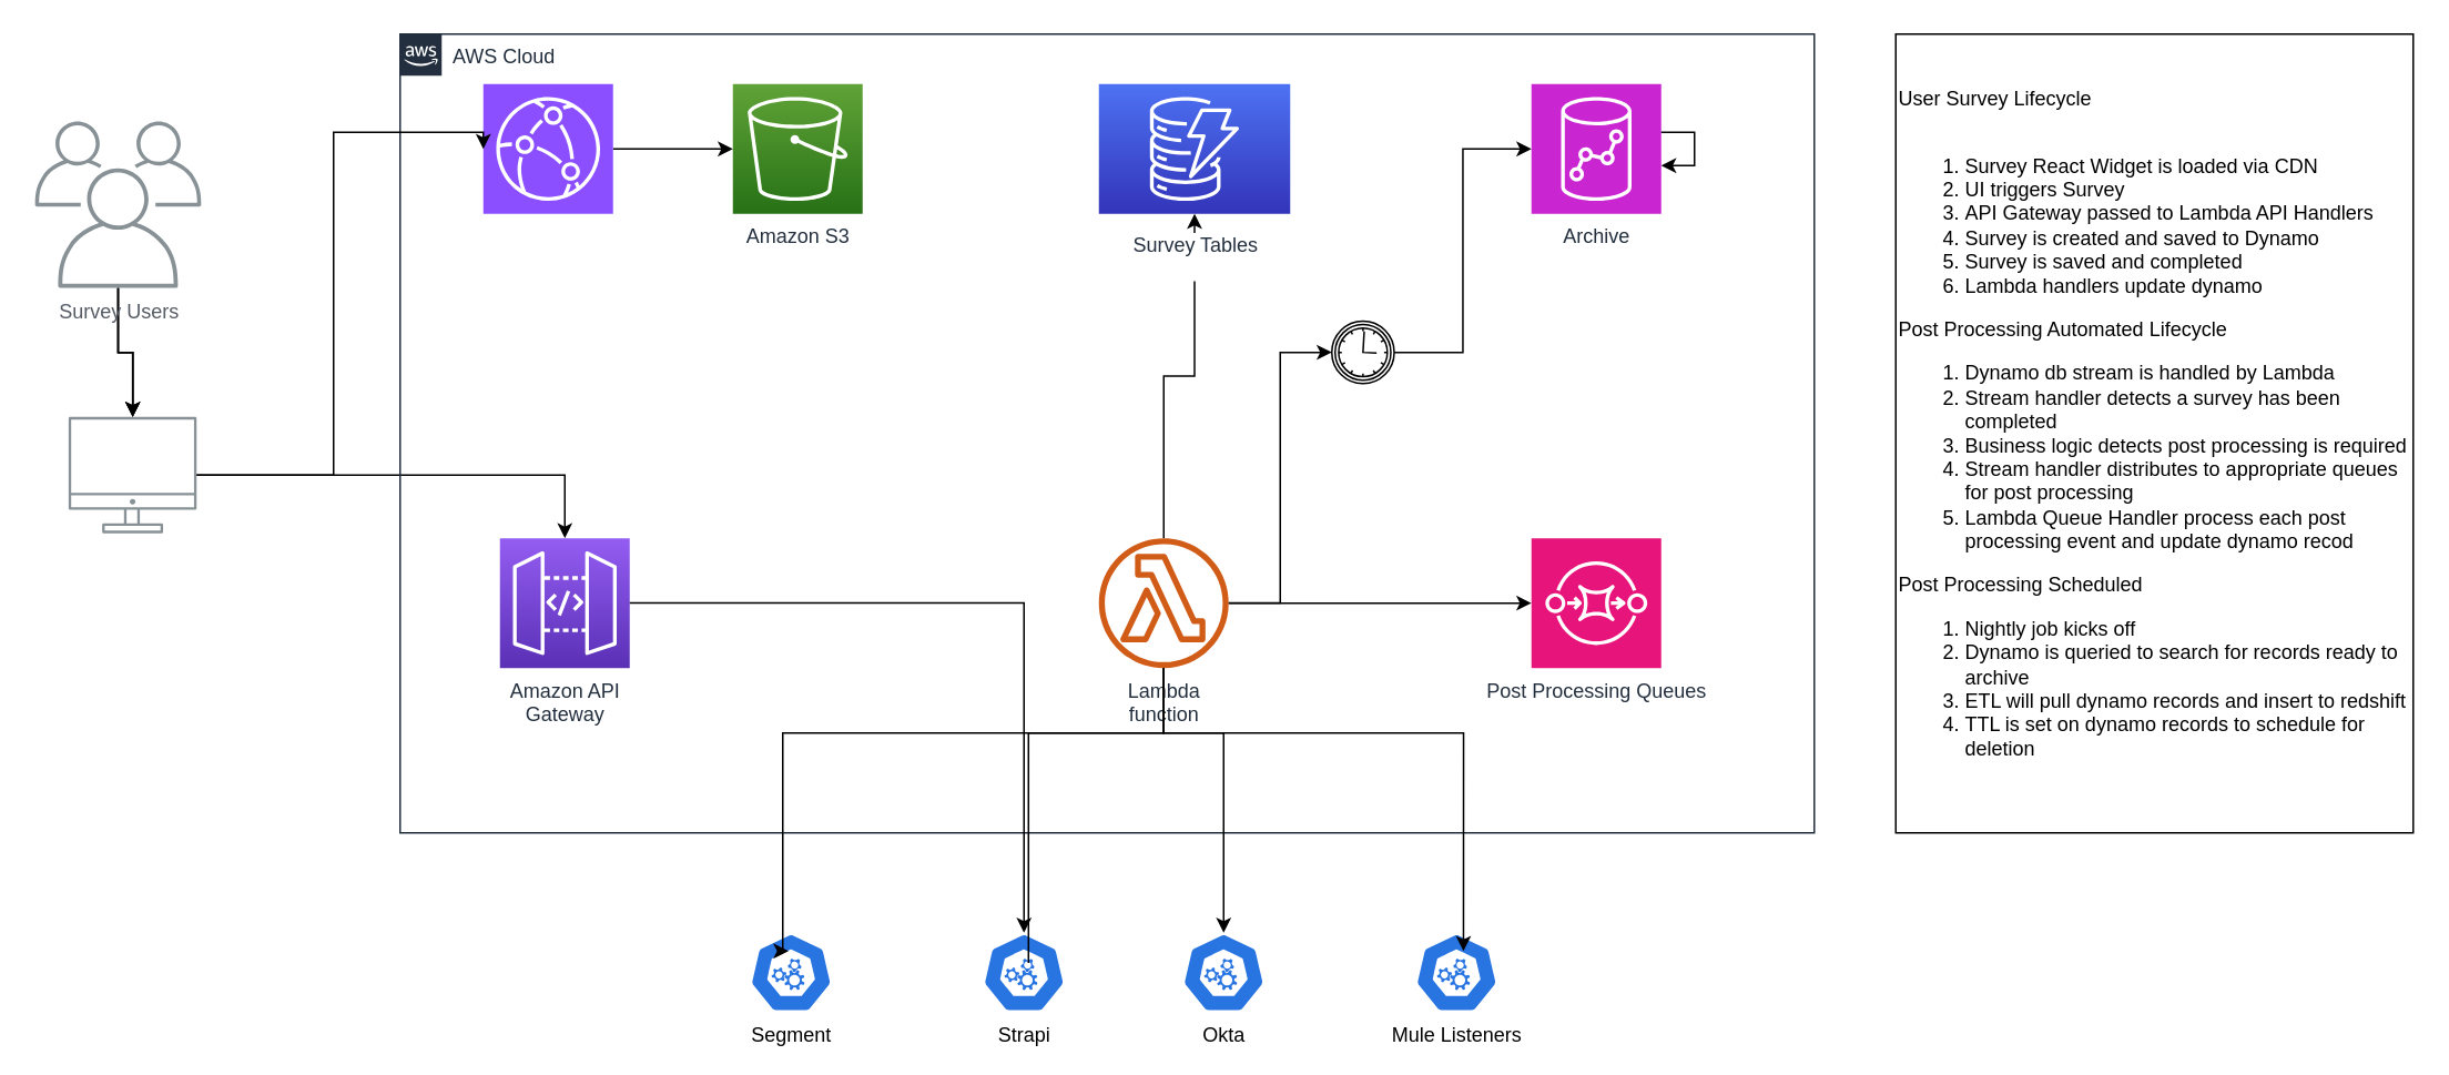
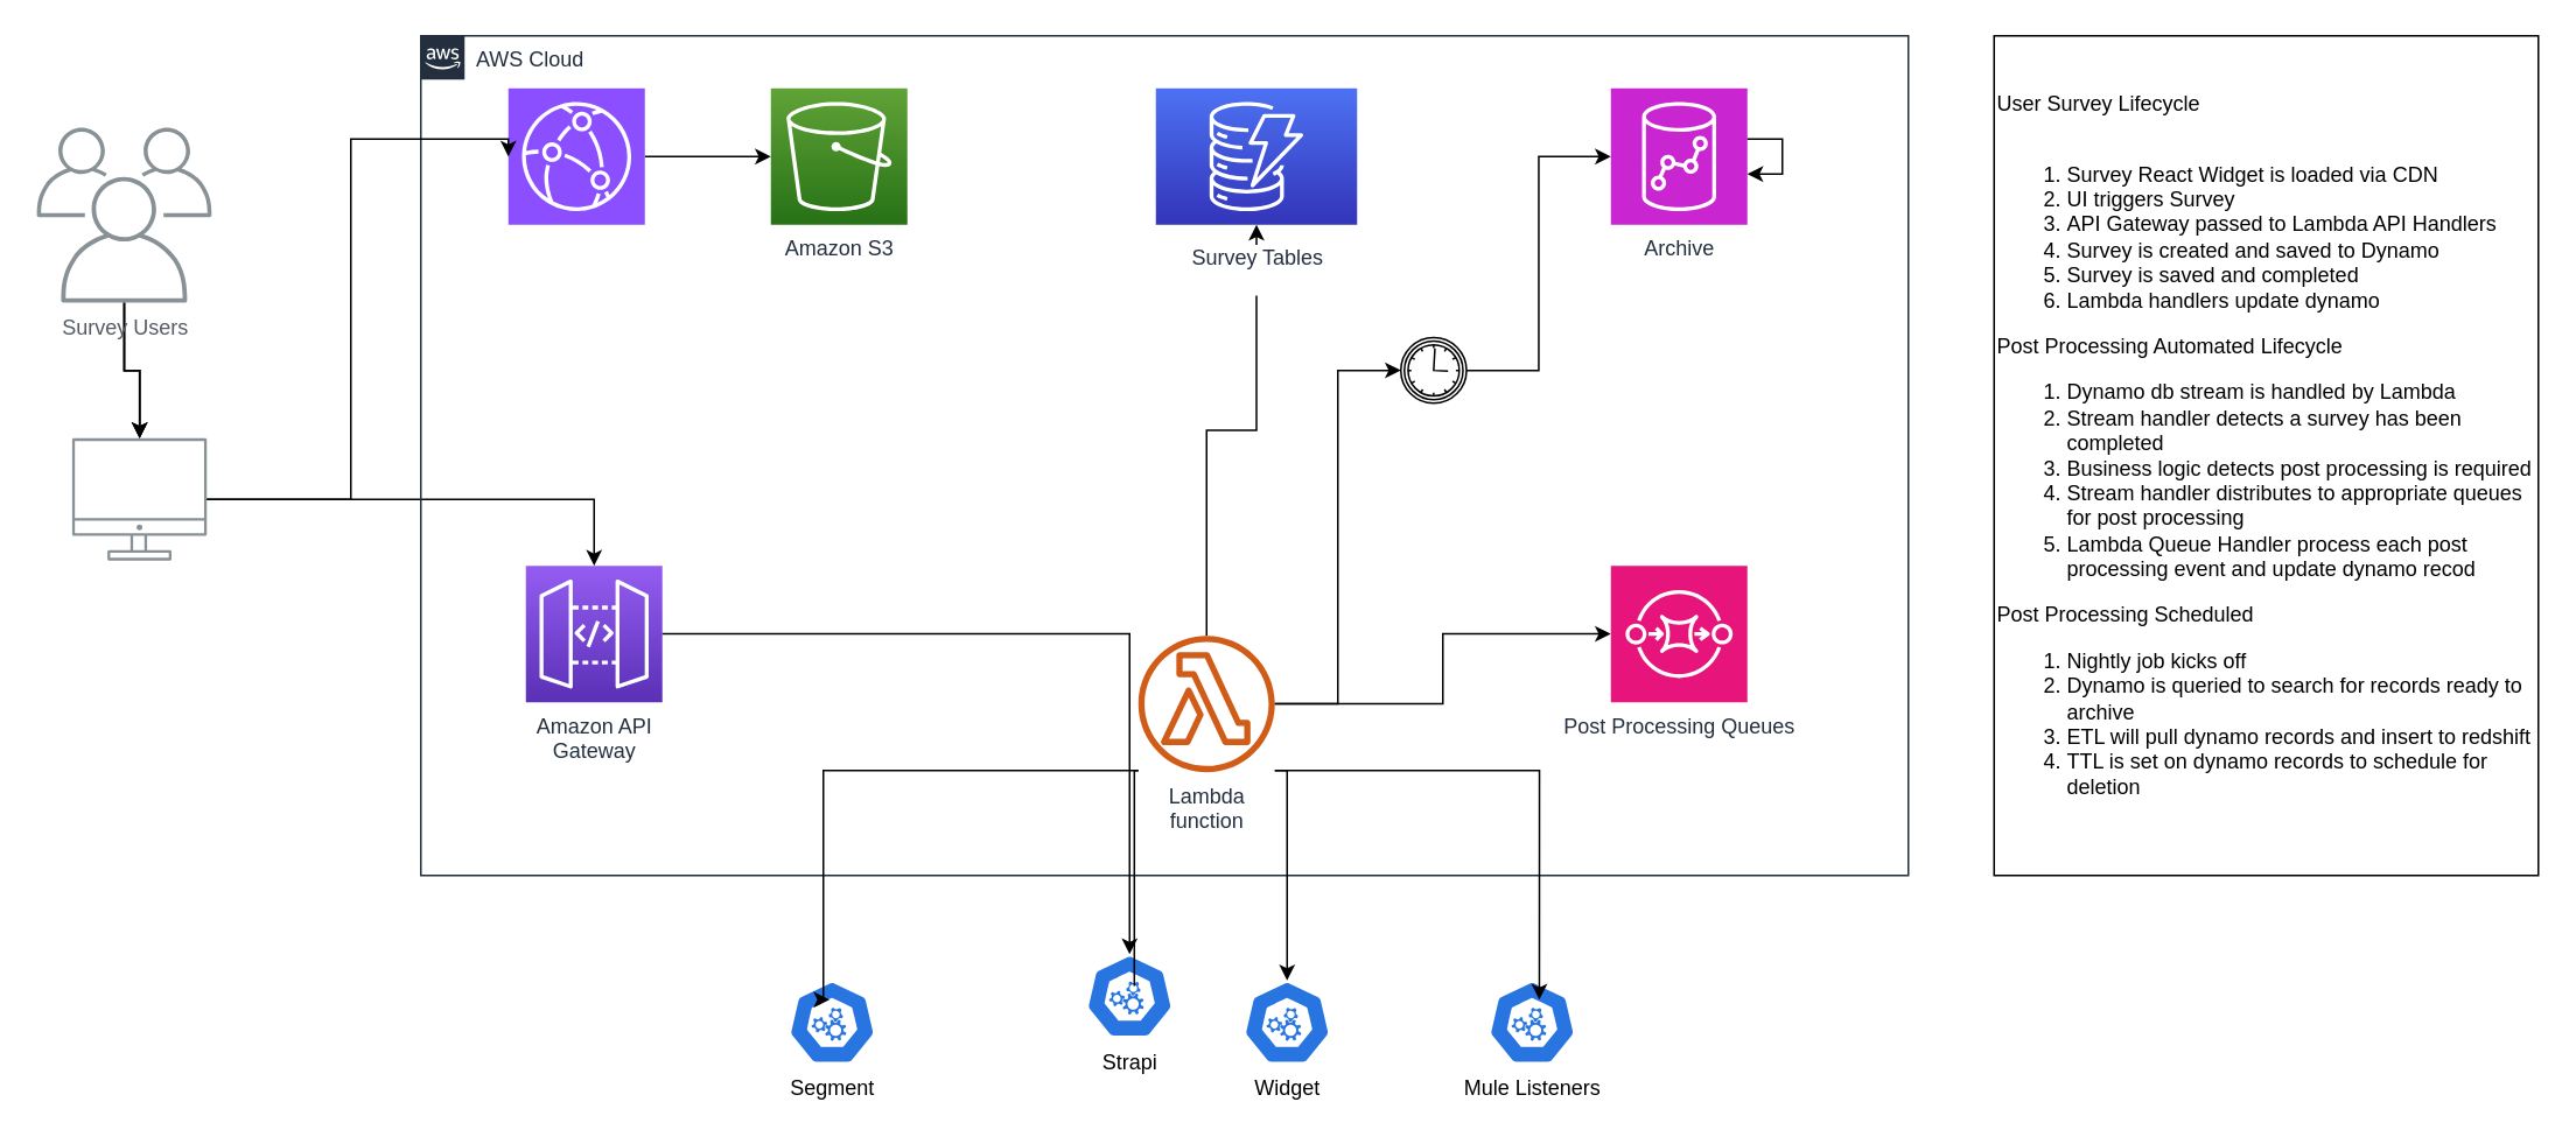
- <mxCell id="12" value="Lambda&lt;br&gt;function" style="outlineConnect=0;fontColor=#232F3E;gradientColor=none;fillColor=#D05C17;strokeColor=none;dashed=0;verticalLabelPosition=bottom;verticalAlign=top;align=center;html=1;fontSize=12;fontStyle=0;aspect=fixed;pointerEvents=1;shape=mxgraph.aws4.lambda_function;labelBackgroundColor=#ffffff;" parent="8" vertex="1"><mxGeometry x="420" y="302.94" width="78" height="78" as="geometry" /></mxCell>
+ <mxCell id="12" value="Lambda&lt;br&gt;function" style="outlineConnect=0;fontColor=#232F3E;gradientColor=none;fillColor=#D05C17;strokeColor=none;dashed=0;verticalLabelPosition=bottom;verticalAlign=top;align=center;html=1;fontSize=12;fontStyle=0;aspect=fixed;pointerEvents=1;shape=mxgraph.aws4.lambda_function;labelBackgroundColor=#ffffff;" parent="8" vertex="1"><mxGeometry x="410" y="342.94" width="78" height="78" as="geometry" /></mxCell>
- <mxCell id="26" value="Strapi" style="aspect=fixed;sketch=0;html=1;dashed=0;whitespace=wrap;verticalLabelPosition=bottom;verticalAlign=top;fillColor=#2875E2;strokeColor=#ffffff;points=[[0.005,0.63,0],[0.1,0.2,0],[0.9,0.2,0],[0.5,0,0],[0.995,0.63,0],[0.72,0.99,0],[0.5,1,0],[0.28,0.99,0]];shape=mxgraph.kubernetes.icon2;prIcon=api" vertex="1" parent="1"><mxGeometry x="590" y="560" width="50" height="48" as="geometry" /></mxCell>
+ <mxCell id="26" value="Strapi" style="aspect=fixed;sketch=0;html=1;dashed=0;whitespace=wrap;verticalLabelPosition=bottom;verticalAlign=top;fillColor=#2875E2;strokeColor=#ffffff;points=[[0.005,0.63,0],[0.1,0.2,0],[0.9,0.2,0],[0.5,0,0],[0.995,0.63,0],[0.72,0.99,0],[0.5,1,0],[0.28,0.99,0]];shape=mxgraph.kubernetes.icon2;prIcon=api" vertex="1" parent="1"><mxGeometry x="620" y="545" width="50" height="48" as="geometry" /></mxCell>
- <mxCell id="27" value="Okta" style="aspect=fixed;sketch=0;html=1;dashed=0;whitespace=wrap;verticalLabelPosition=bottom;verticalAlign=top;fillColor=#2875E2;strokeColor=#ffffff;points=[[0.005,0.63,0],[0.1,0.2,0],[0.9,0.2,0],[0.5,0,0],[0.995,0.63,0],[0.72,0.99,0],[0.5,1,0],[0.28,0.99,0]];shape=mxgraph.kubernetes.icon2;prIcon=api" vertex="1" parent="1"><mxGeometry x="710" y="560" width="50" height="48" as="geometry" /></mxCell>
+ <mxCell id="27" value="Widget" style="aspect=fixed;sketch=0;html=1;dashed=0;whitespace=wrap;verticalLabelPosition=bottom;verticalAlign=top;fillColor=#2875E2;strokeColor=#ffffff;points=[[0.005,0.63,0],[0.1,0.2,0],[0.9,0.2,0],[0.5,0,0],[0.995,0.63,0],[0.72,0.99,0],[0.5,1,0],[0.28,0.99,0]];shape=mxgraph.kubernetes.icon2;prIcon=api" vertex="1" parent="1"><mxGeometry x="710" y="560" width="50" height="48" as="geometry" /></mxCell>
